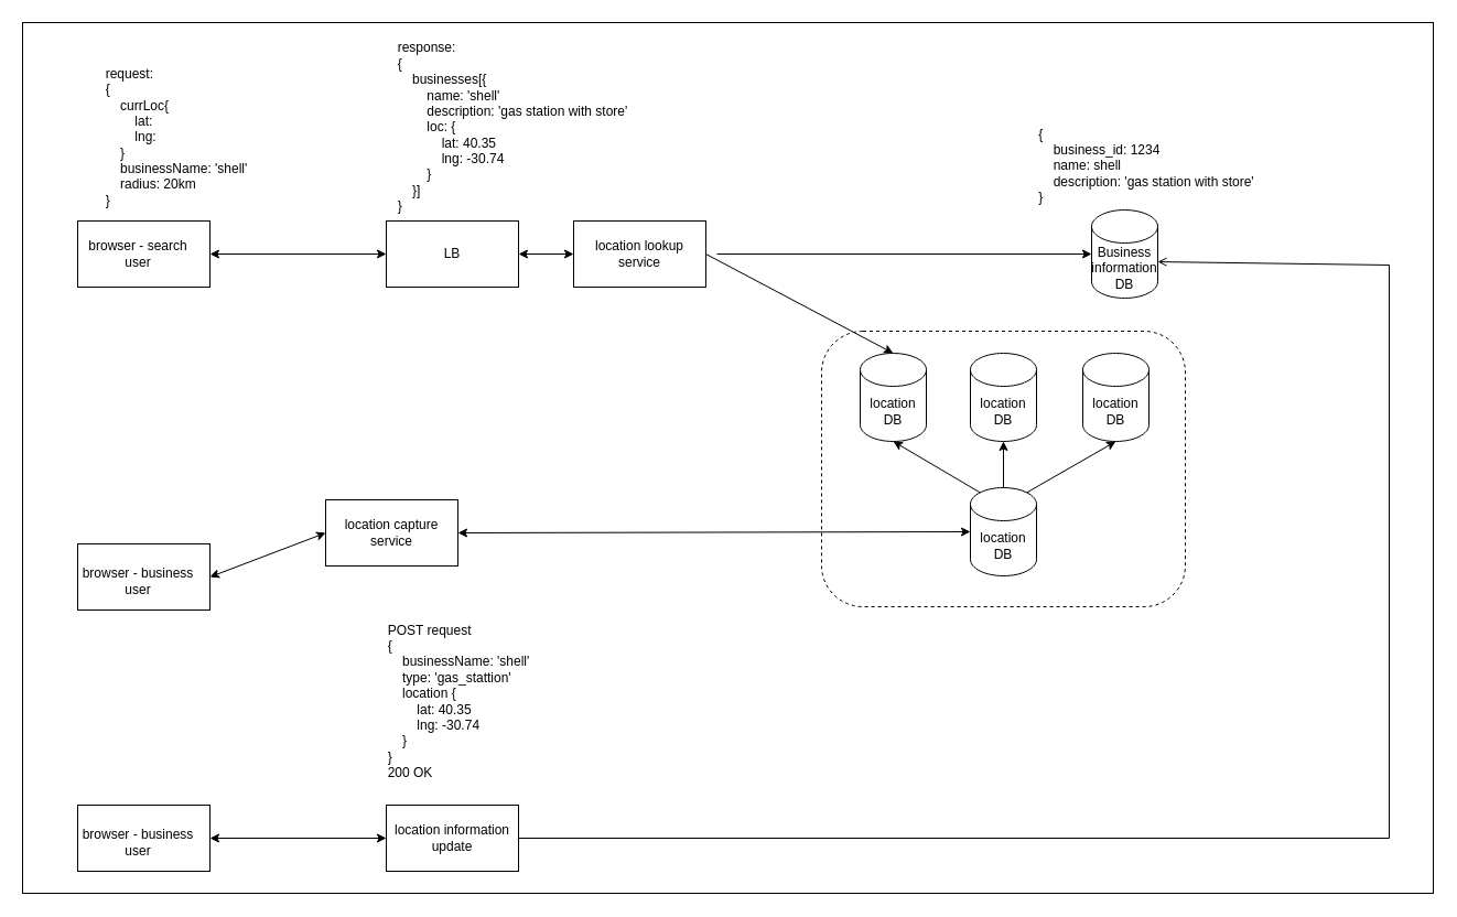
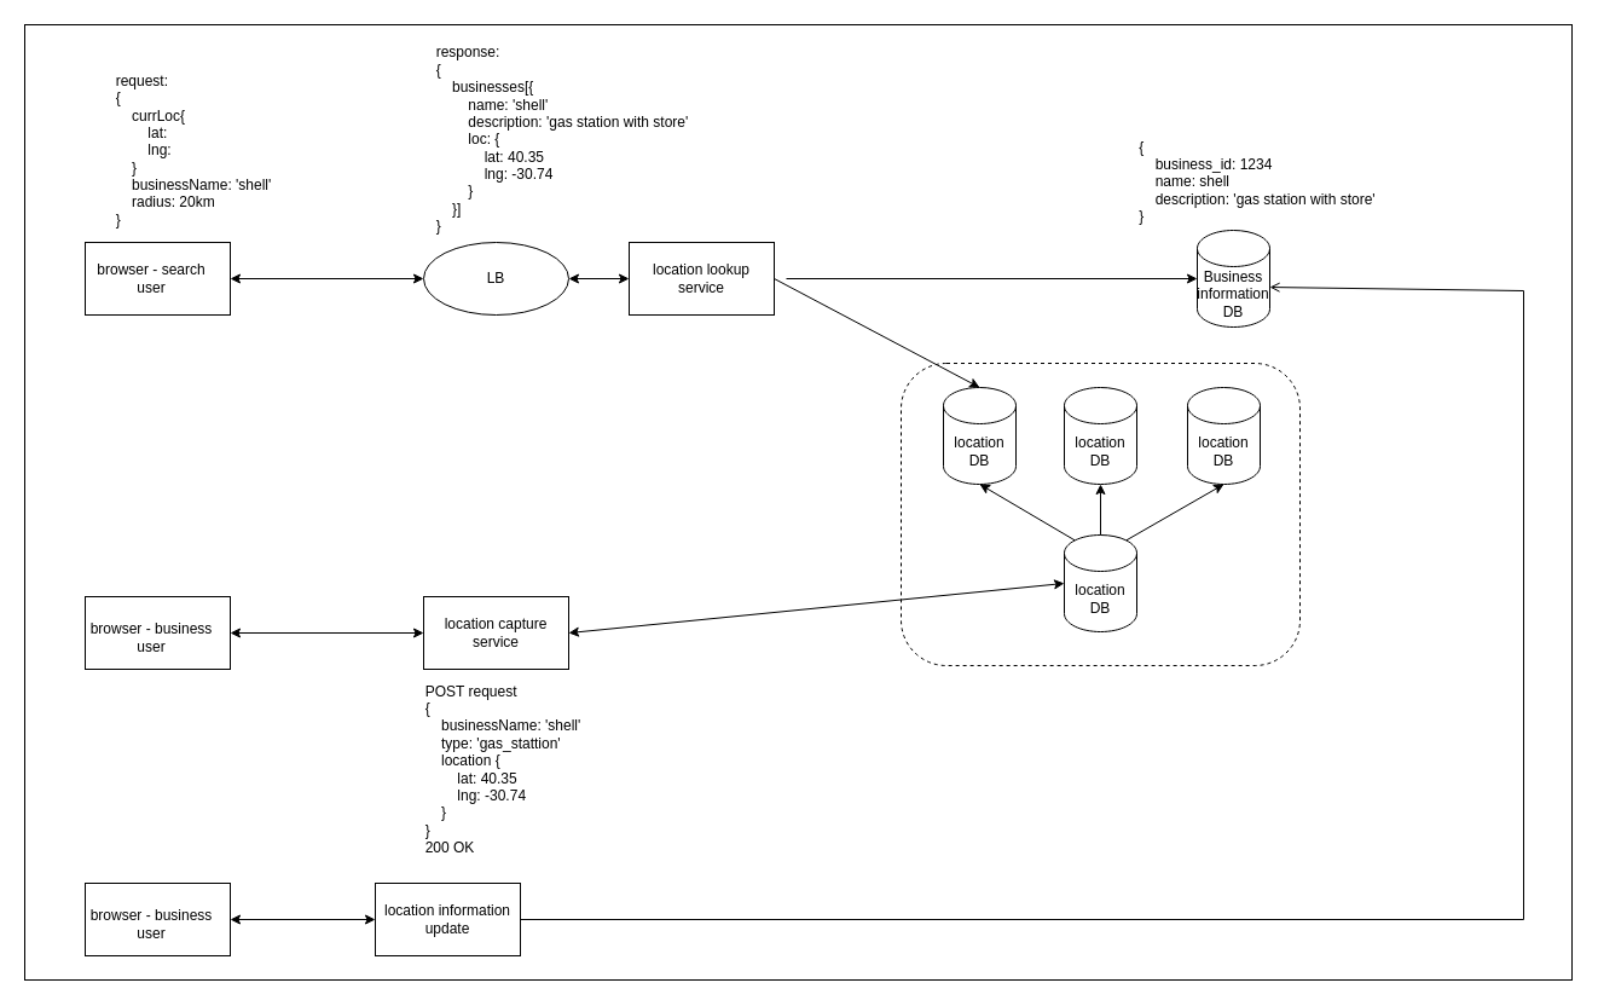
- <mxCell id="5" value="LB" style="rounded=0;whiteSpace=wrap;html=1;" vertex="1" parent="1"><mxGeometry x="350" y="200" width="120" height="60" as="geometry" /></mxCell>
+ <mxCell id="5" value="LB" style="ellipse;whiteSpace=wrap;html=1;" vertex="1" parent="1"><mxGeometry x="350" y="200" width="120" height="60" as="geometry" /></mxCell>
- <mxCell id="8" value="location capture service" style="rounded=0;whiteSpace=wrap;html=1;" vertex="1" parent="1"><mxGeometry x="295" y="453" width="120" height="60" as="geometry" /></mxCell>
+ <mxCell id="8" value="location capture service" style="rounded=0;whiteSpace=wrap;html=1;" vertex="1" parent="1"><mxGeometry x="350" y="493" width="120" height="60" as="geometry" /></mxCell>
- <mxCell id="30" value="location information update" style="rounded=0;whiteSpace=wrap;html=1;" vertex="1" parent="1"><mxGeometry x="350" y="730" width="120" height="60" as="geometry" /></mxCell>
+ <mxCell id="30" value="location information update" style="rounded=0;whiteSpace=wrap;html=1;" vertex="1" parent="1"><mxGeometry x="310" y="730" width="120" height="60" as="geometry" /></mxCell>
